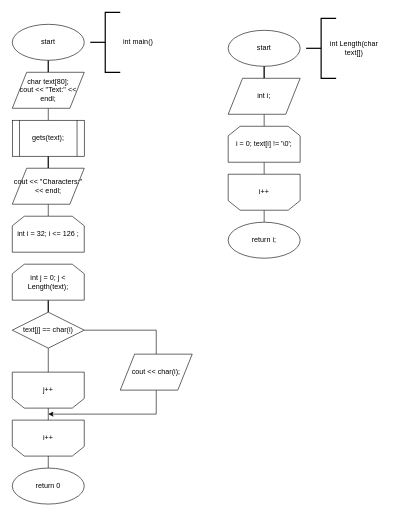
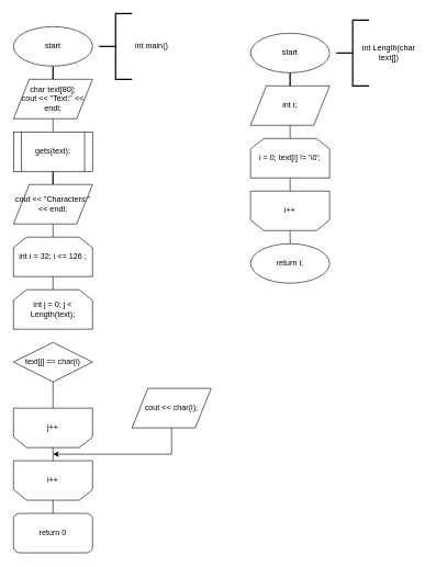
+ <mxCell id="12" style="edgeStyle=orthogonalEdgeStyle;rounded=0;orthogonalLoop=1;jettySize=auto;html=1;exitX=0.5;exitY=1;exitDx=0;exitDy=0;entryX=0.5;entryY=0;entryDx=0;entryDy=0;endArrow=none;endFill=0;" parent="1" source="13" target="15" edge="1"><mxGeometry relative="1" as="geometry" /></mxCell>
- <mxCell id="14" style="edgeStyle=orthogonalEdgeStyle;rounded=0;orthogonalLoop=1;jettySize=auto;html=1;exitX=0.5;exitY=1;exitDx=0;exitDy=0;endArrow=none;endFill=0;" parent="1" source="15" target="18" edge="1"><mxGeometry relative="1" as="geometry" /></mxCell>
- <mxCell id="16" style="edgeStyle=orthogonalEdgeStyle;rounded=0;orthogonalLoop=1;jettySize=auto;html=1;exitX=1;exitY=0.5;exitDx=0;exitDy=0;entryX=0.5;entryY=0;entryDx=0;entryDy=0;endArrow=none;endFill=0;" parent="1" source="18" target="20" edge="1"><mxGeometry relative="1" as="geometry" /></mxCell>
- <mxCell id="25" value="return 0" style="ellipse;whiteSpace=wrap;html=1;" parent="1" vertex="1"><mxGeometry x="20" y="780" width="120" height="60" as="geometry" /></mxCell>
+ <mxCell id="25" value="return 0" style="whiteSpace=wrap;html=1;rounded=1;" parent="1" vertex="1"><mxGeometry x="20" y="780" width="120" height="60" as="geometry" /></mxCell>
